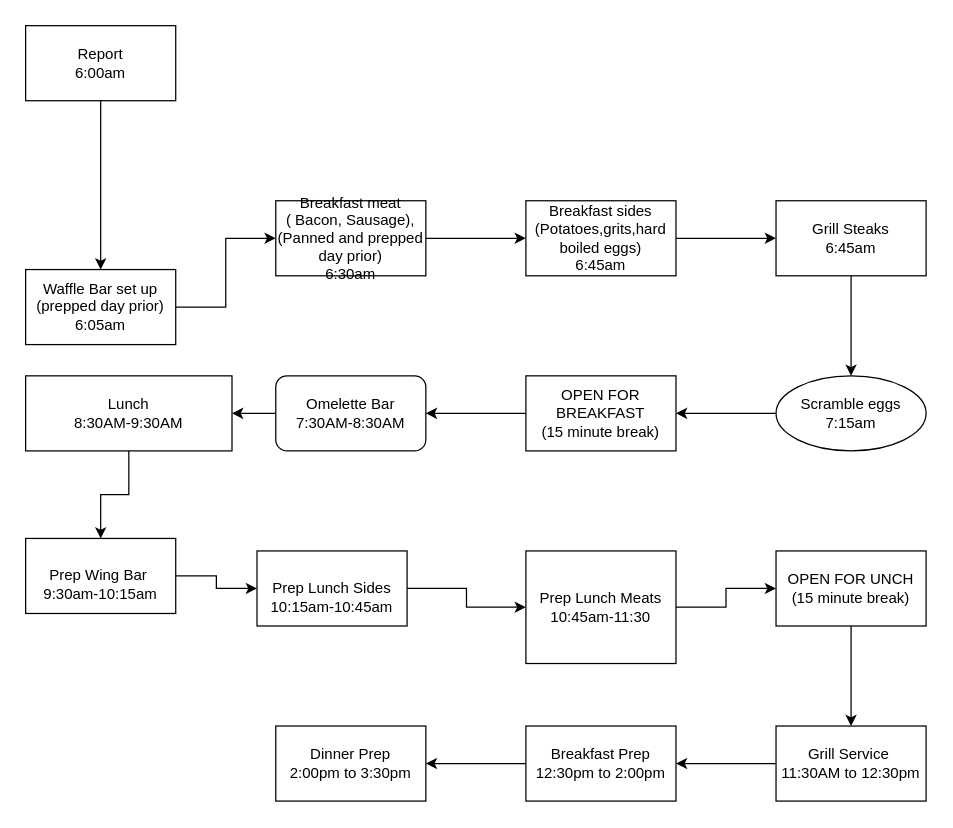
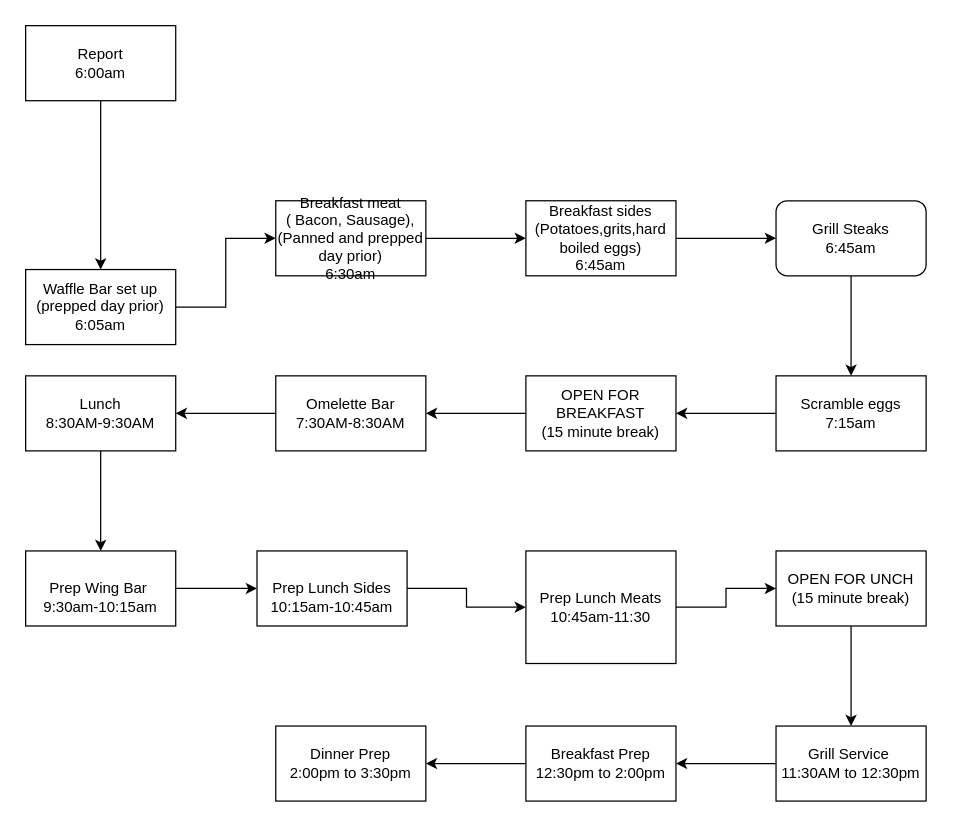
- <mxCell id="11" value="Grill Steaks&lt;br&gt;6:45am" style="rounded=0;whiteSpace=wrap;html=1;" parent="1" vertex="1"><mxGeometry x="620" y="160" width="120" height="60" as="geometry" /></mxCell>
+ <mxCell id="11" value="Grill Steaks&lt;br&gt;6:45am" style="whiteSpace=wrap;html=1;rounded=1;" parent="1" vertex="1"><mxGeometry x="620" y="160" width="120" height="60" as="geometry" /></mxCell>
- <mxCell id="19" value="Lunch&lt;br&gt;8:30AM-9:30AM" style="rounded=0;whiteSpace=wrap;html=1;" parent="1" vertex="1"><mxGeometry x="20" y="300" width="165" height="60" as="geometry" /></mxCell>
+ <mxCell id="19" value="Lunch&lt;br&gt;8:30AM-9:30AM" style="rounded=0;whiteSpace=wrap;html=1;" parent="1" vertex="1"><mxGeometry x="20" y="300" width="120" height="60" as="geometry" /></mxCell>
- <mxCell id="17" value="Omelette Bar&lt;br&gt;7:30AM-8:30AM" style="whiteSpace=wrap;html=1;rounded=1;" parent="1" vertex="1"><mxGeometry x="220" y="300" width="120" height="60" as="geometry" /></mxCell>
+ <mxCell id="17" value="Omelette Bar&lt;br&gt;7:30AM-8:30AM" style="rounded=0;whiteSpace=wrap;html=1;" parent="1" vertex="1"><mxGeometry x="220" y="300" width="120" height="60" as="geometry" /></mxCell>
- <mxCell id="13" value="Scramble eggs&lt;br&gt;7:15am" style="ellipse;whiteSpace=wrap;html=1;" parent="1" vertex="1"><mxGeometry x="620" y="300" width="120" height="60" as="geometry" /></mxCell>
+ <mxCell id="13" value="Scramble eggs&lt;br&gt;7:15am" style="rounded=0;whiteSpace=wrap;html=1;" parent="1" vertex="1"><mxGeometry x="620" y="300" width="120" height="60" as="geometry" /></mxCell>
- <mxCell id="21" value="&lt;br&gt;Prep Wing Bar&amp;nbsp;&lt;br&gt;9:30am-10:15am" style="rounded=0;whiteSpace=wrap;html=1;" parent="1" vertex="1"><mxGeometry x="20" y="430" width="120" height="60" as="geometry" /></mxCell>
+ <mxCell id="21" value="&lt;br&gt;Prep Wing Bar&amp;nbsp;&lt;br&gt;9:30am-10:15am" style="rounded=0;whiteSpace=wrap;html=1;" parent="1" vertex="1"><mxGeometry x="20" y="440" width="120" height="60" as="geometry" /></mxCell>
